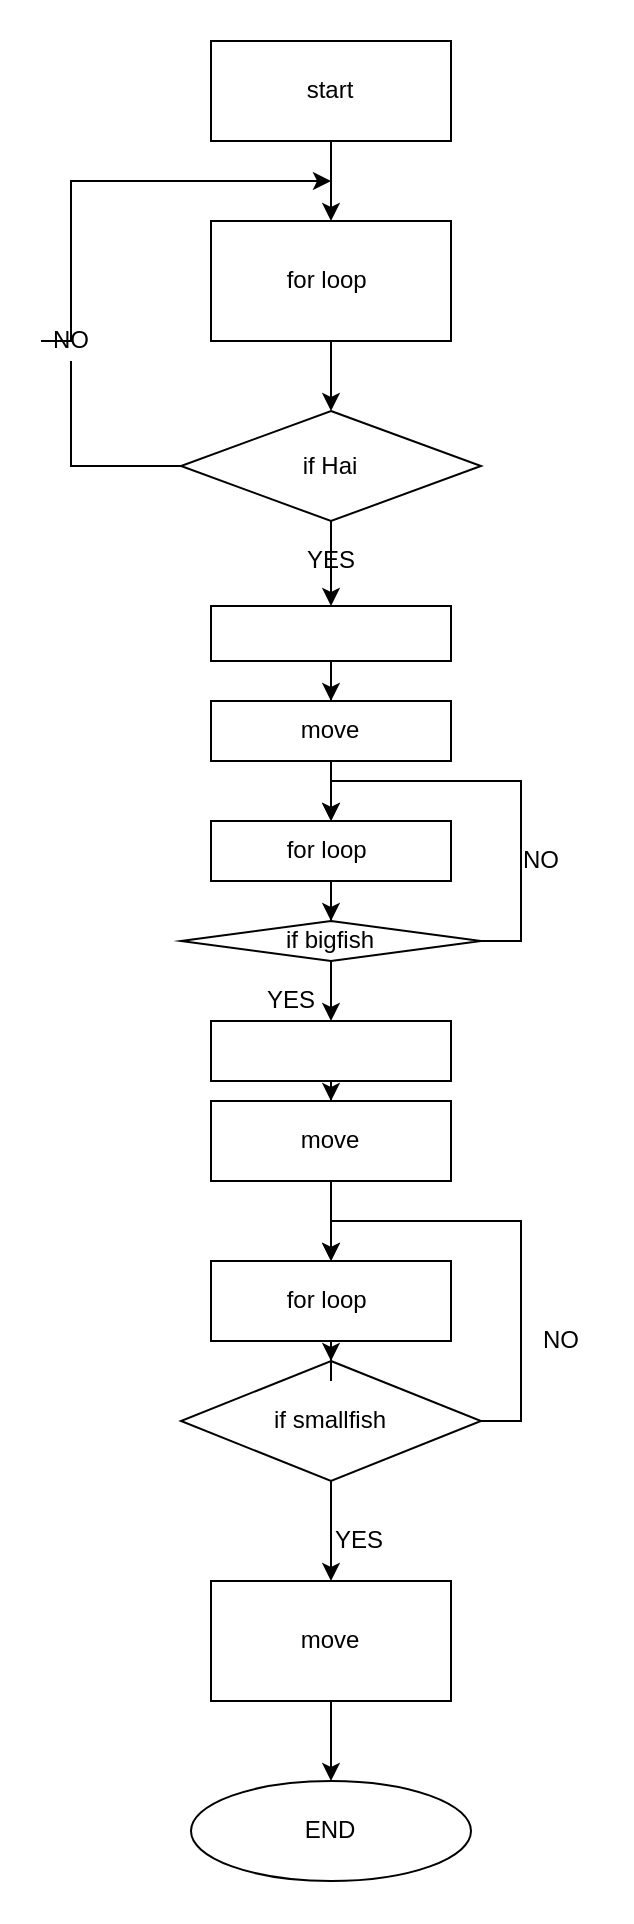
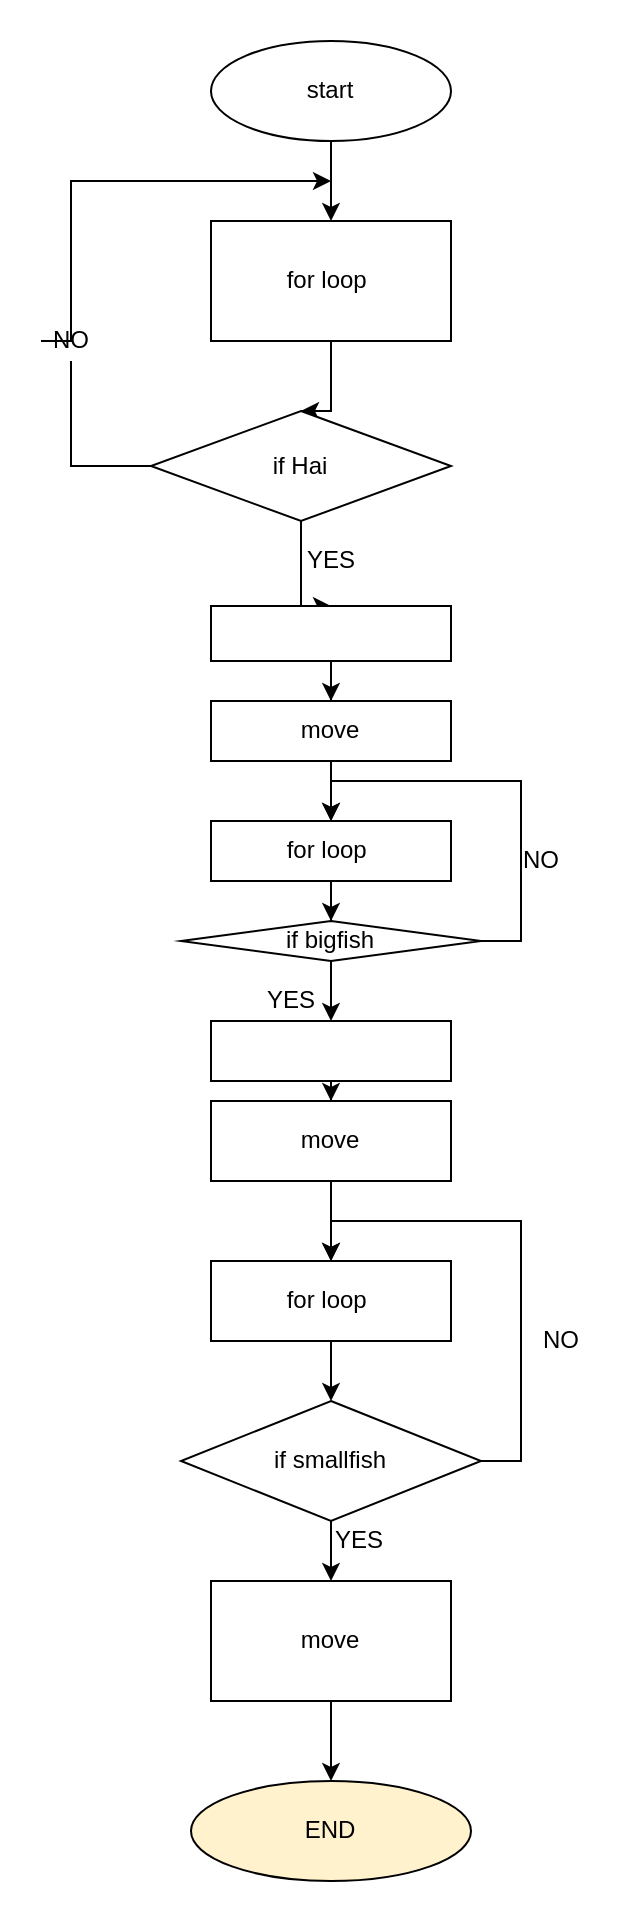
- <mxCell id="3" value="start" style="whiteSpace=wrap;html=1;rounded=0;" parent="1" vertex="1"><mxGeometry x="105" y="20" width="120" height="50" as="geometry" /></mxCell>
+ <mxCell id="3" value="start" style="ellipse;whiteSpace=wrap;html=1;" parent="1" vertex="1"><mxGeometry x="105" y="20" width="120" height="50" as="geometry" /></mxCell>
- <mxCell id="22" value="if Hai" style="rhombus;whiteSpace=wrap;html=1;" parent="1" vertex="1"><mxGeometry x="90" y="205" width="150" height="55" as="geometry" /></mxCell>
+ <mxCell id="22" value="if Hai" style="rhombus;whiteSpace=wrap;html=1;" parent="1" vertex="1"><mxGeometry x="75" y="205" width="150" height="55" as="geometry" /></mxCell>
- <mxCell id="10" value="if smallfish" style="rhombus;whiteSpace=wrap;html=1;" parent="1" vertex="1"><mxGeometry x="90" y="680" width="150" height="60" as="geometry" /></mxCell>
+ <mxCell id="10" value="if smallfish" style="rhombus;whiteSpace=wrap;html=1;" parent="1" vertex="1"><mxGeometry x="90" y="700" width="150" height="60" as="geometry" /></mxCell>
- <mxCell id="18" value="END" style="ellipse;whiteSpace=wrap;html=1;" parent="1" vertex="1"><mxGeometry x="95" y="890" width="140" height="50" as="geometry" /></mxCell>
+ <mxCell id="18" value="END" style="ellipse;whiteSpace=wrap;html=1;fillColor=#fff2cc;" parent="1" vertex="1"><mxGeometry x="95" y="890" width="140" height="50" as="geometry" /></mxCell>
